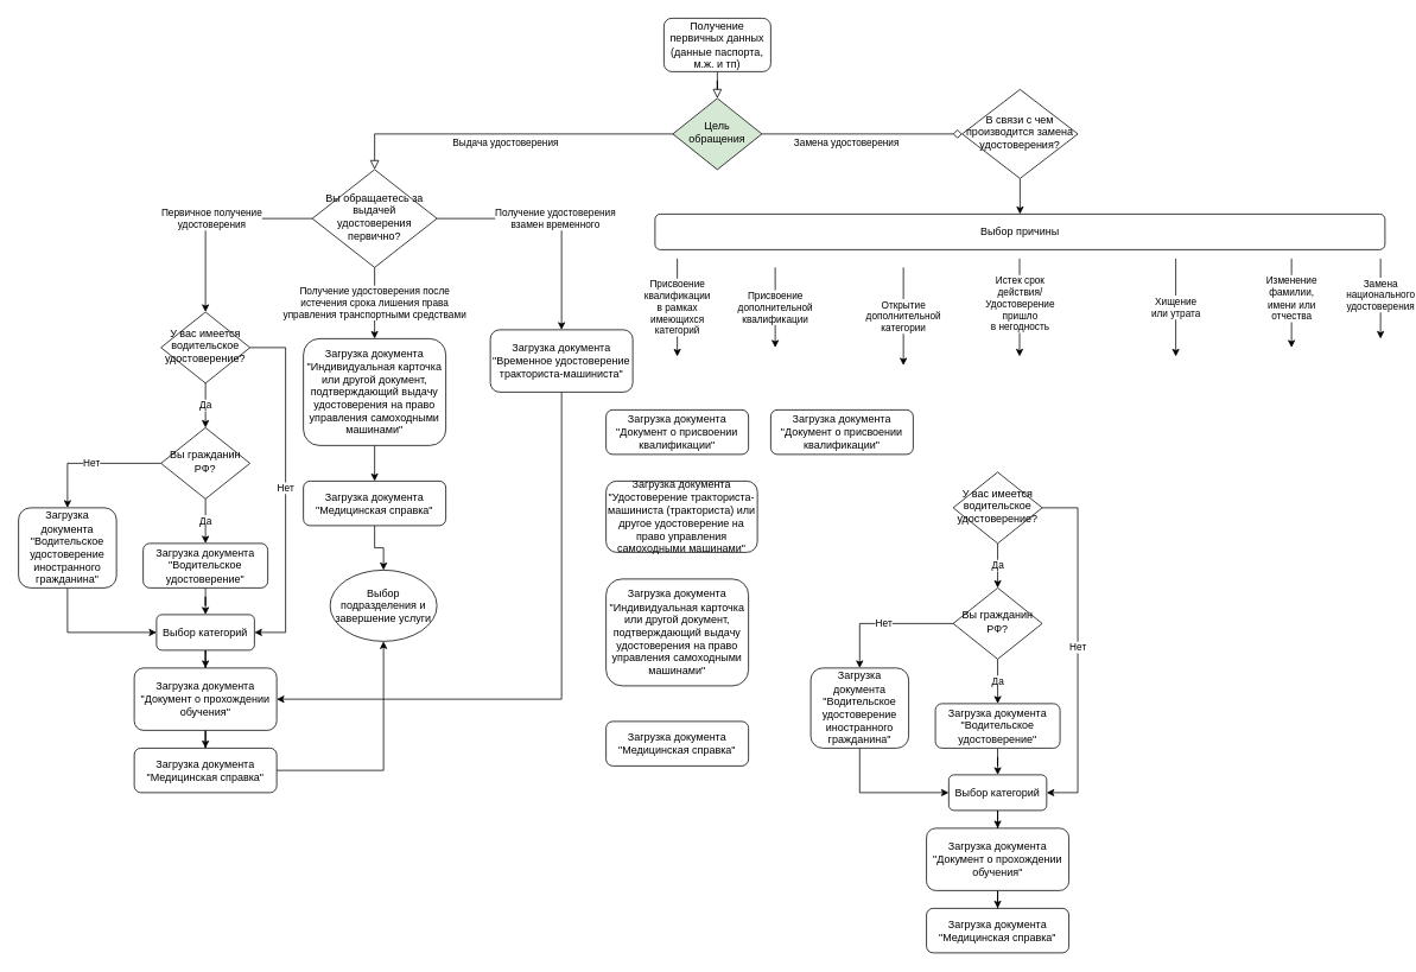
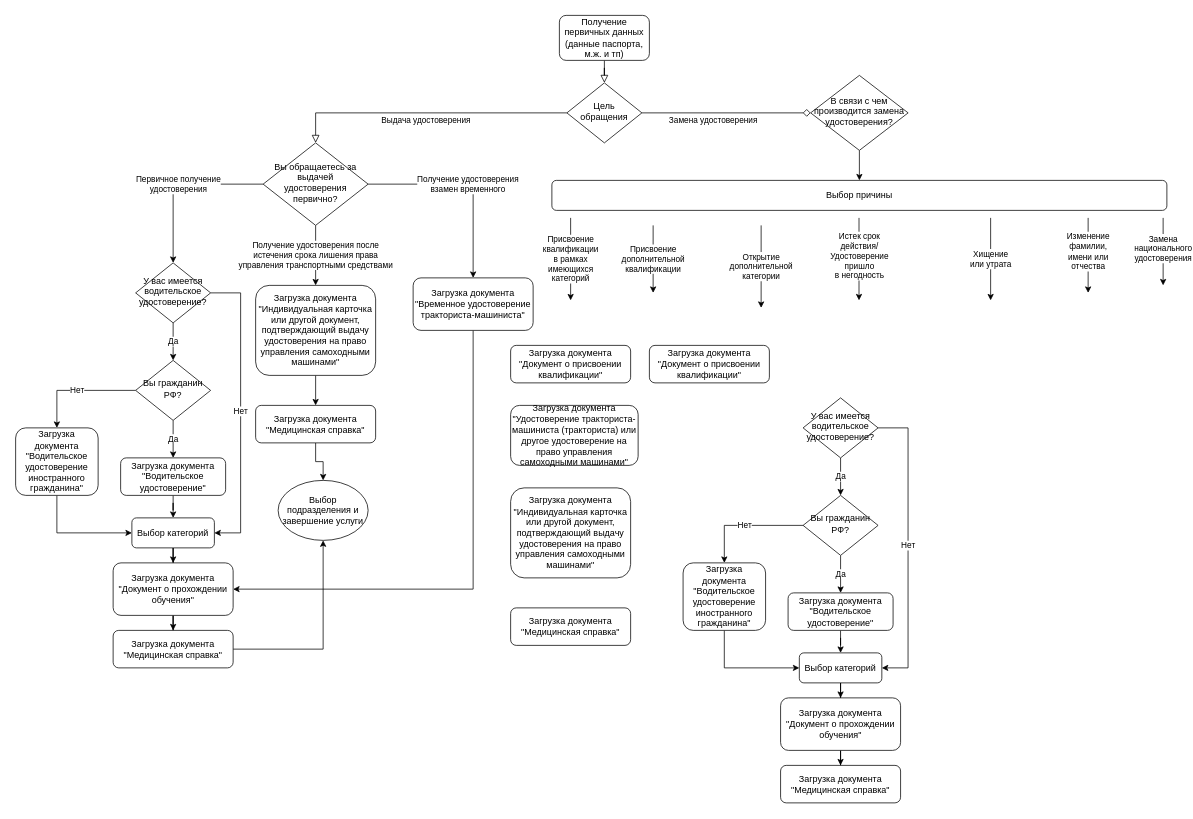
- <mxCell id="6" value="Цель обращения" style="rhombus;whiteSpace=wrap;html=1;shadow=0;fontFamily=Helvetica;fontSize=12;align=center;strokeWidth=1;spacing=6;spacingTop=-4;fillColor=#d5e8d4;" parent="1" vertex="1"><mxGeometry x="755" y="110" width="100" height="80" as="geometry" /></mxCell>
+ <mxCell id="6" value="Цель обращения" style="rhombus;whiteSpace=wrap;html=1;shadow=0;fontFamily=Helvetica;fontSize=12;align=center;strokeWidth=1;spacing=6;spacingTop=-4;" parent="1" vertex="1"><mxGeometry x="755" y="110" width="100" height="80" as="geometry" /></mxCell>
